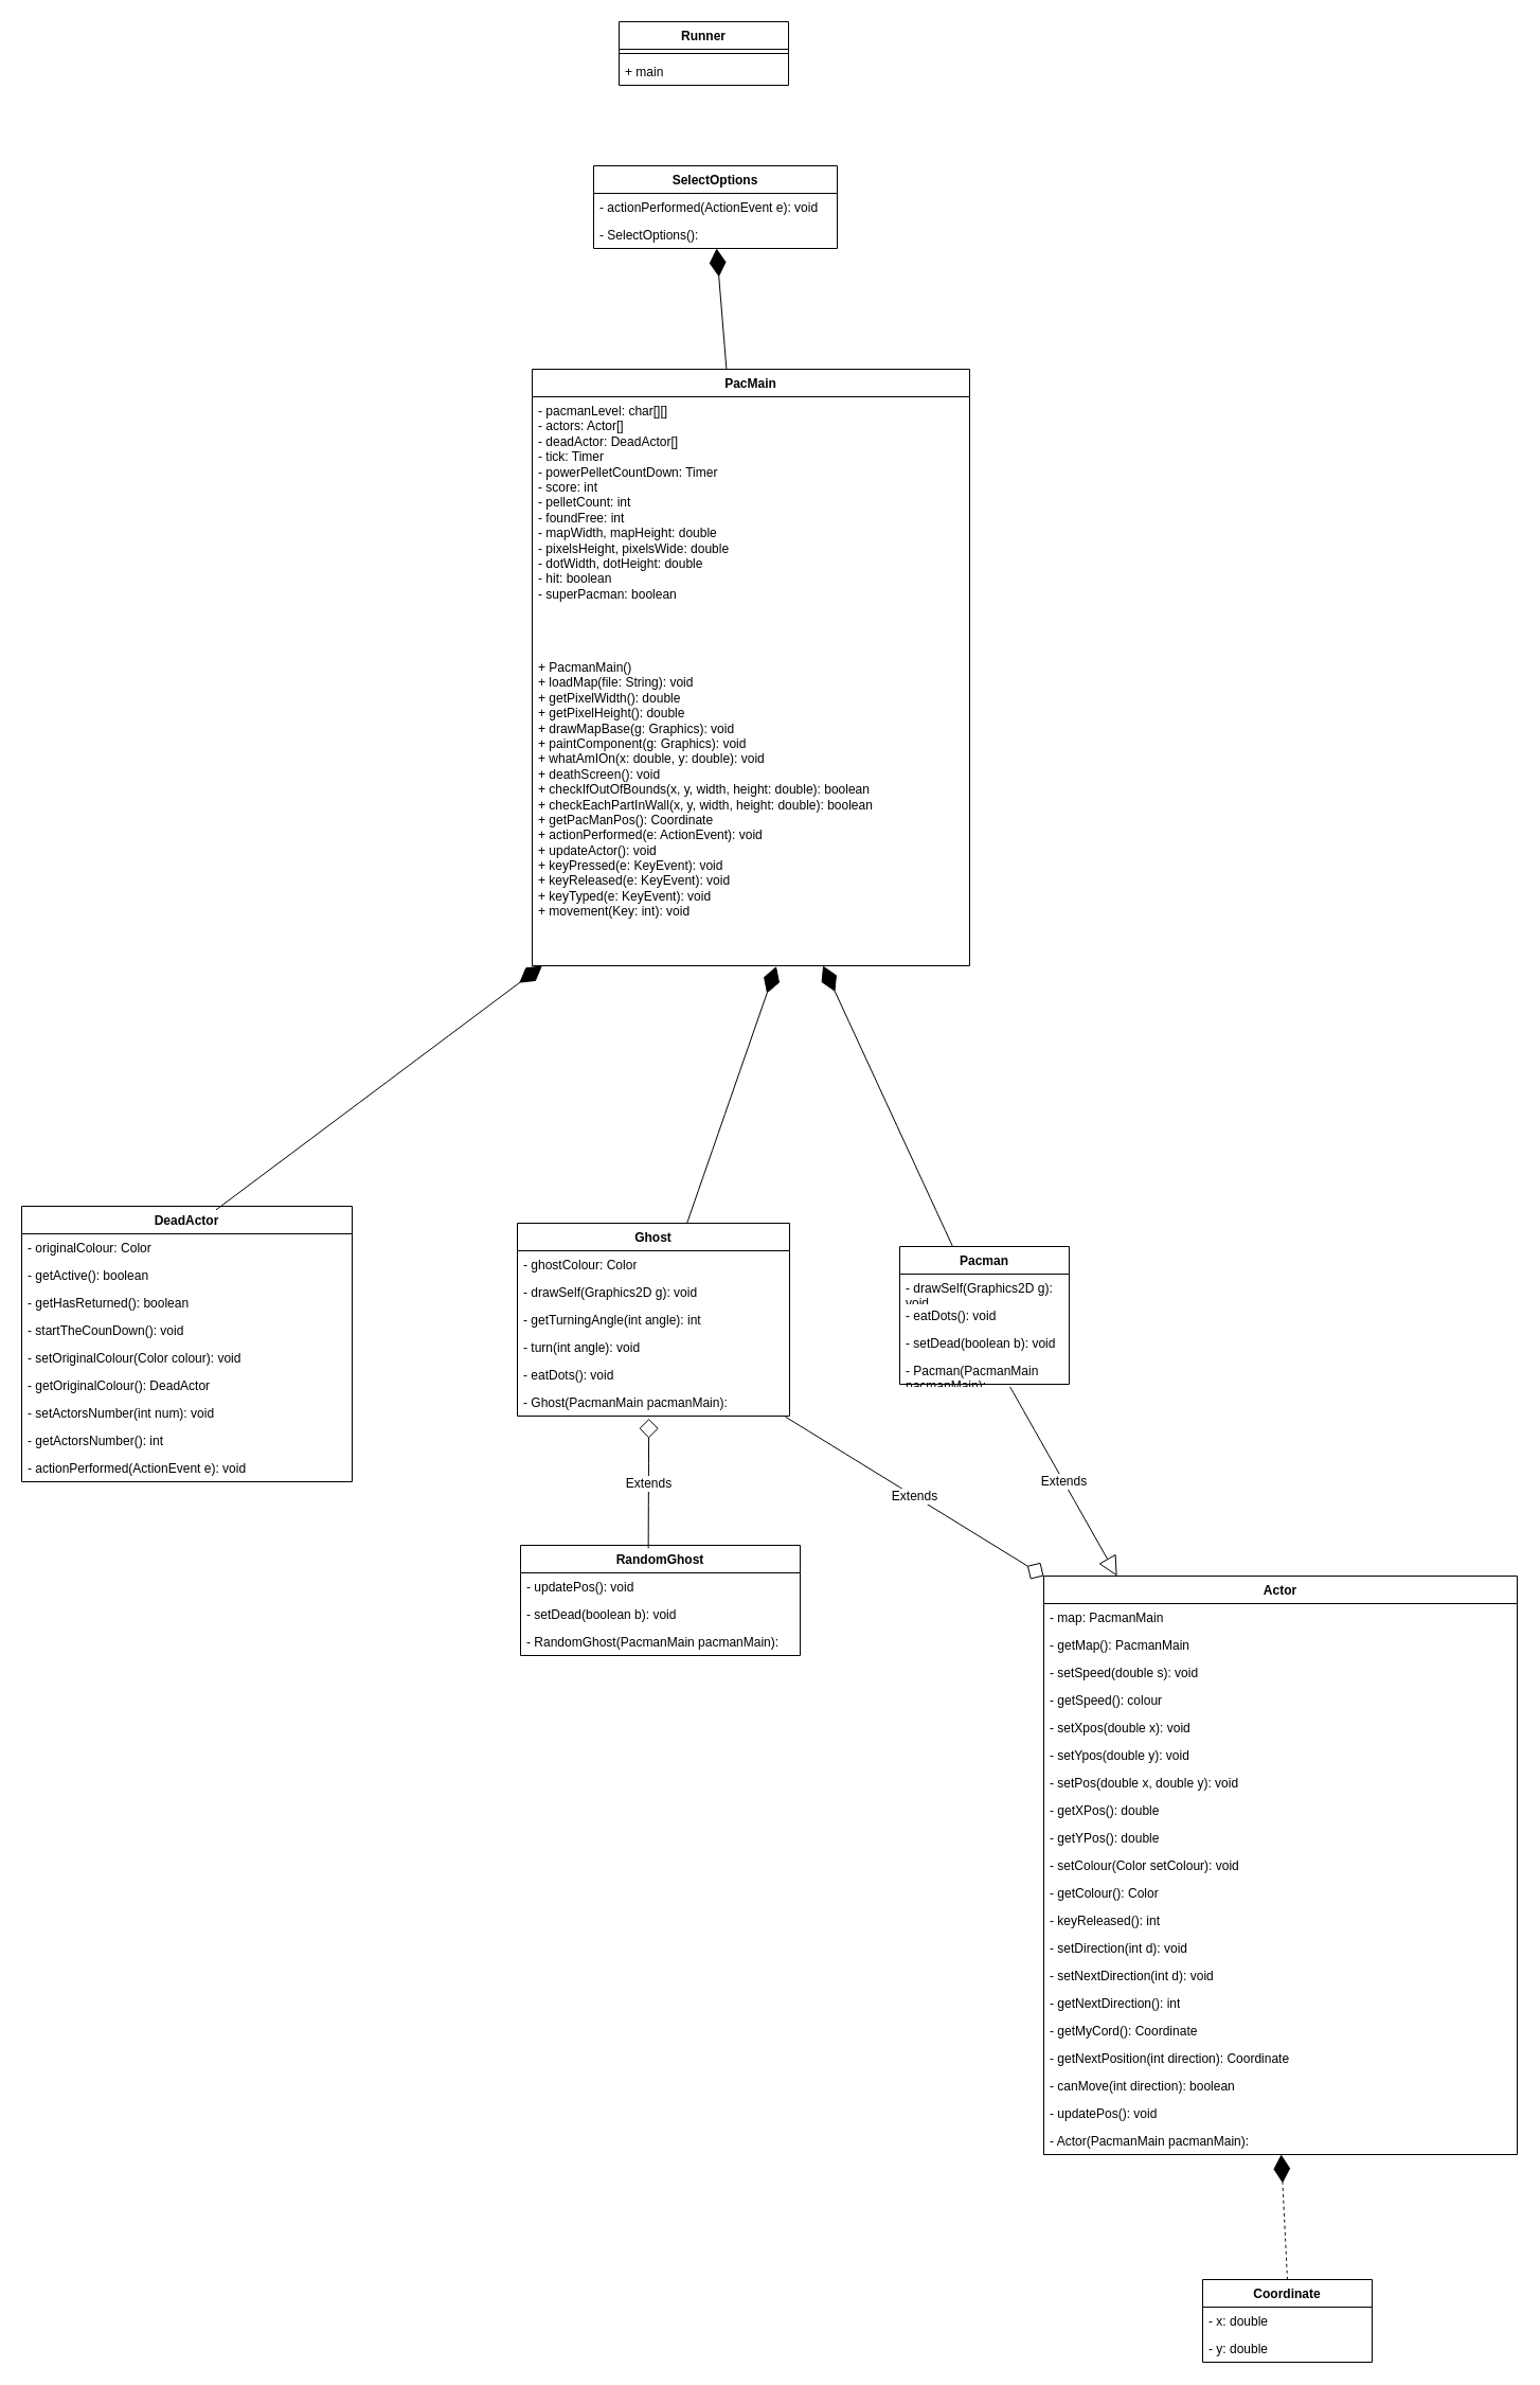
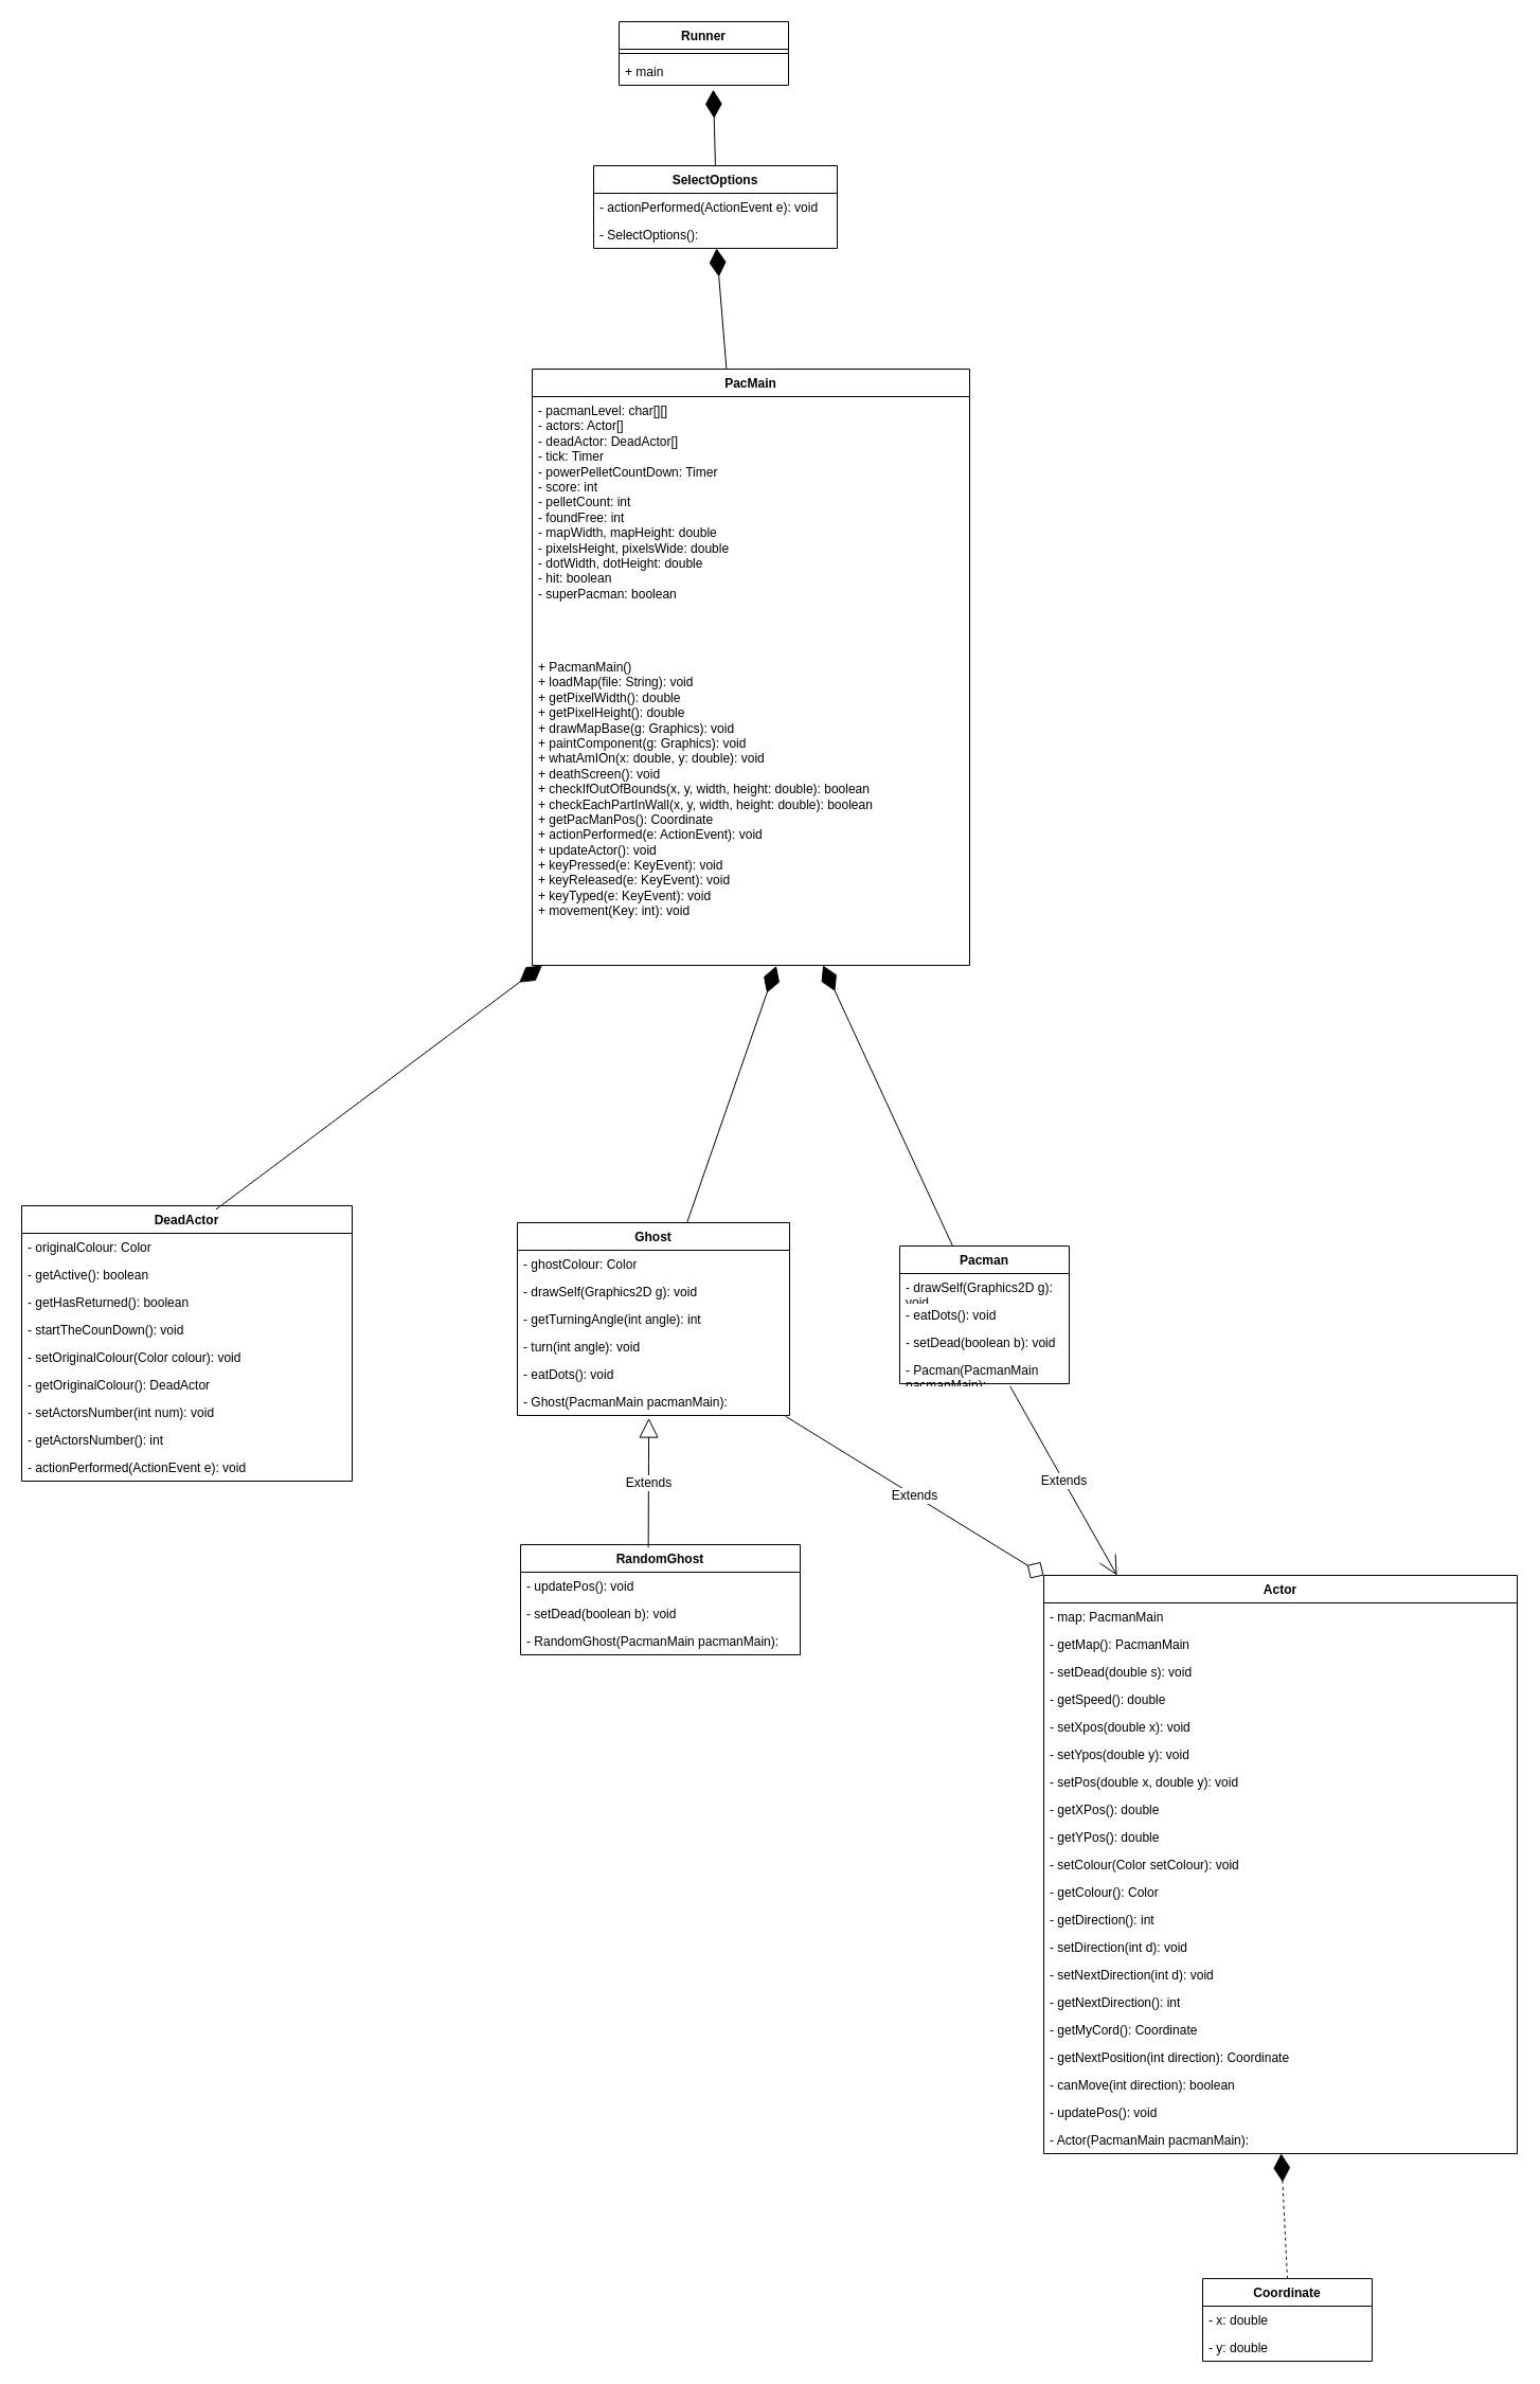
+ <mxCell id="5" value="" style="endArrow=diamondThin;endFill=1;endSize=24;html=1;rounded=0;fontSize=12;curved=1;entryX=0.556;entryY=1.162;entryDx=0;entryDy=0;entryPerimeter=0;exitX=0.5;exitY=0;exitDx=0;exitDy=0;" parent="1" source="6" target="4" edge="1"><mxGeometry width="160" relative="1" as="geometry"><mxPoint x="646.5" y="137" as="sourcePoint" /><mxPoint x="680" y="300" as="targetPoint" /></mxGeometry></mxCell>
- <mxCell id="61" value="Extends" style="endArrow=diamond;endSize=16;endFill=0;html=1;rounded=0;fontSize=12;curved=1;exitX=0.457;exitY=0.027;exitDx=0;exitDy=0;exitPerimeter=0;entryX=0.483;entryY=1.098;entryDx=0;entryDy=0;entryPerimeter=0;" edge="1" parent="1" source="55" target="15"><mxGeometry width="160" relative="1" as="geometry"><mxPoint x="556" y="1243" as="sourcePoint" /><mxPoint x="716" y="1243" as="targetPoint" /></mxGeometry></mxCell>
+ <mxCell id="61" value="Extends" style="endArrow=block;endSize=16;endFill=0;html=1;rounded=0;fontSize=12;curved=1;exitX=0.457;exitY=0.027;exitDx=0;exitDy=0;exitPerimeter=0;entryX=0.483;entryY=1.098;entryDx=0;entryDy=0;entryPerimeter=0;" edge="1" parent="1" source="55" target="15"><mxGeometry width="160" relative="1" as="geometry"><mxPoint x="556" y="1243" as="sourcePoint" /><mxPoint x="716" y="1243" as="targetPoint" /></mxGeometry></mxCell>
- <mxCell id="63" value="Extends" style="endArrow=block;endSize=16;endFill=0;html=1;rounded=0;fontSize=12;curved=1;exitX=0.651;exitY=1.092;exitDx=0;exitDy=0;exitPerimeter=0;" edge="1" parent="1" source="54" target="16"><mxGeometry width="160" relative="1" as="geometry"><mxPoint x="806" y="1095" as="sourcePoint" /><mxPoint x="818" y="981" as="targetPoint" /></mxGeometry></mxCell>
+ <mxCell id="63" value="Extends" style="endArrow=open;endSize=16;endFill=0;html=1;rounded=0;fontSize=12;curved=1;exitX=0.651;exitY=1.092;exitDx=0;exitDy=0;exitPerimeter=0;" edge="1" parent="1" source="54" target="16"><mxGeometry width="160" relative="1" as="geometry"><mxPoint x="806" y="1095" as="sourcePoint" /><mxPoint x="818" y="981" as="targetPoint" /></mxGeometry></mxCell>
- <mxCell id="19" value="- setSpeed(double s): void" style="text;strokeColor=none;fillColor=none;align=left;verticalAlign=top;spacingLeft=4;spacingRight=4;overflow=hidden;rotatable=0;points=[[0,0.5],[1,0.5]];portConstraint=eastwest;whiteSpace=wrap;html=1;" parent="16" vertex="1"><mxGeometry y="78" width="447" height="26" as="geometry" /></mxCell>
+ <mxCell id="19" value="- setDead(double s): void" style="text;strokeColor=none;fillColor=none;align=left;verticalAlign=top;spacingLeft=4;spacingRight=4;overflow=hidden;rotatable=0;points=[[0,0.5],[1,0.5]];portConstraint=eastwest;whiteSpace=wrap;html=1;" parent="16" vertex="1"><mxGeometry y="78" width="447" height="26" as="geometry" /></mxCell>
- <mxCell id="20" value="- getSpeed(): colour" style="text;strokeColor=none;fillColor=none;align=left;verticalAlign=top;spacingLeft=4;spacingRight=4;overflow=hidden;rotatable=0;points=[[0,0.5],[1,0.5]];portConstraint=eastwest;whiteSpace=wrap;html=1;" parent="16" vertex="1"><mxGeometry y="104" width="447" height="26" as="geometry" /></mxCell>
+ <mxCell id="20" value="- getSpeed(): double" style="text;strokeColor=none;fillColor=none;align=left;verticalAlign=top;spacingLeft=4;spacingRight=4;overflow=hidden;rotatable=0;points=[[0,0.5],[1,0.5]];portConstraint=eastwest;whiteSpace=wrap;html=1;" parent="16" vertex="1"><mxGeometry y="104" width="447" height="26" as="geometry" /></mxCell>
- <mxCell id="28" value="- keyReleased(): int" style="text;strokeColor=none;fillColor=none;align=left;verticalAlign=top;spacingLeft=4;spacingRight=4;overflow=hidden;rotatable=0;points=[[0,0.5],[1,0.5]];portConstraint=eastwest;whiteSpace=wrap;html=1;" parent="16" vertex="1"><mxGeometry y="312" width="447" height="26" as="geometry" /></mxCell>
+ <mxCell id="28" value="- getDirection(): int" style="text;strokeColor=none;fillColor=none;align=left;verticalAlign=top;spacingLeft=4;spacingRight=4;overflow=hidden;rotatable=0;points=[[0,0.5],[1,0.5]];portConstraint=eastwest;whiteSpace=wrap;html=1;" parent="16" vertex="1"><mxGeometry y="312" width="447" height="26" as="geometry" /></mxCell>
